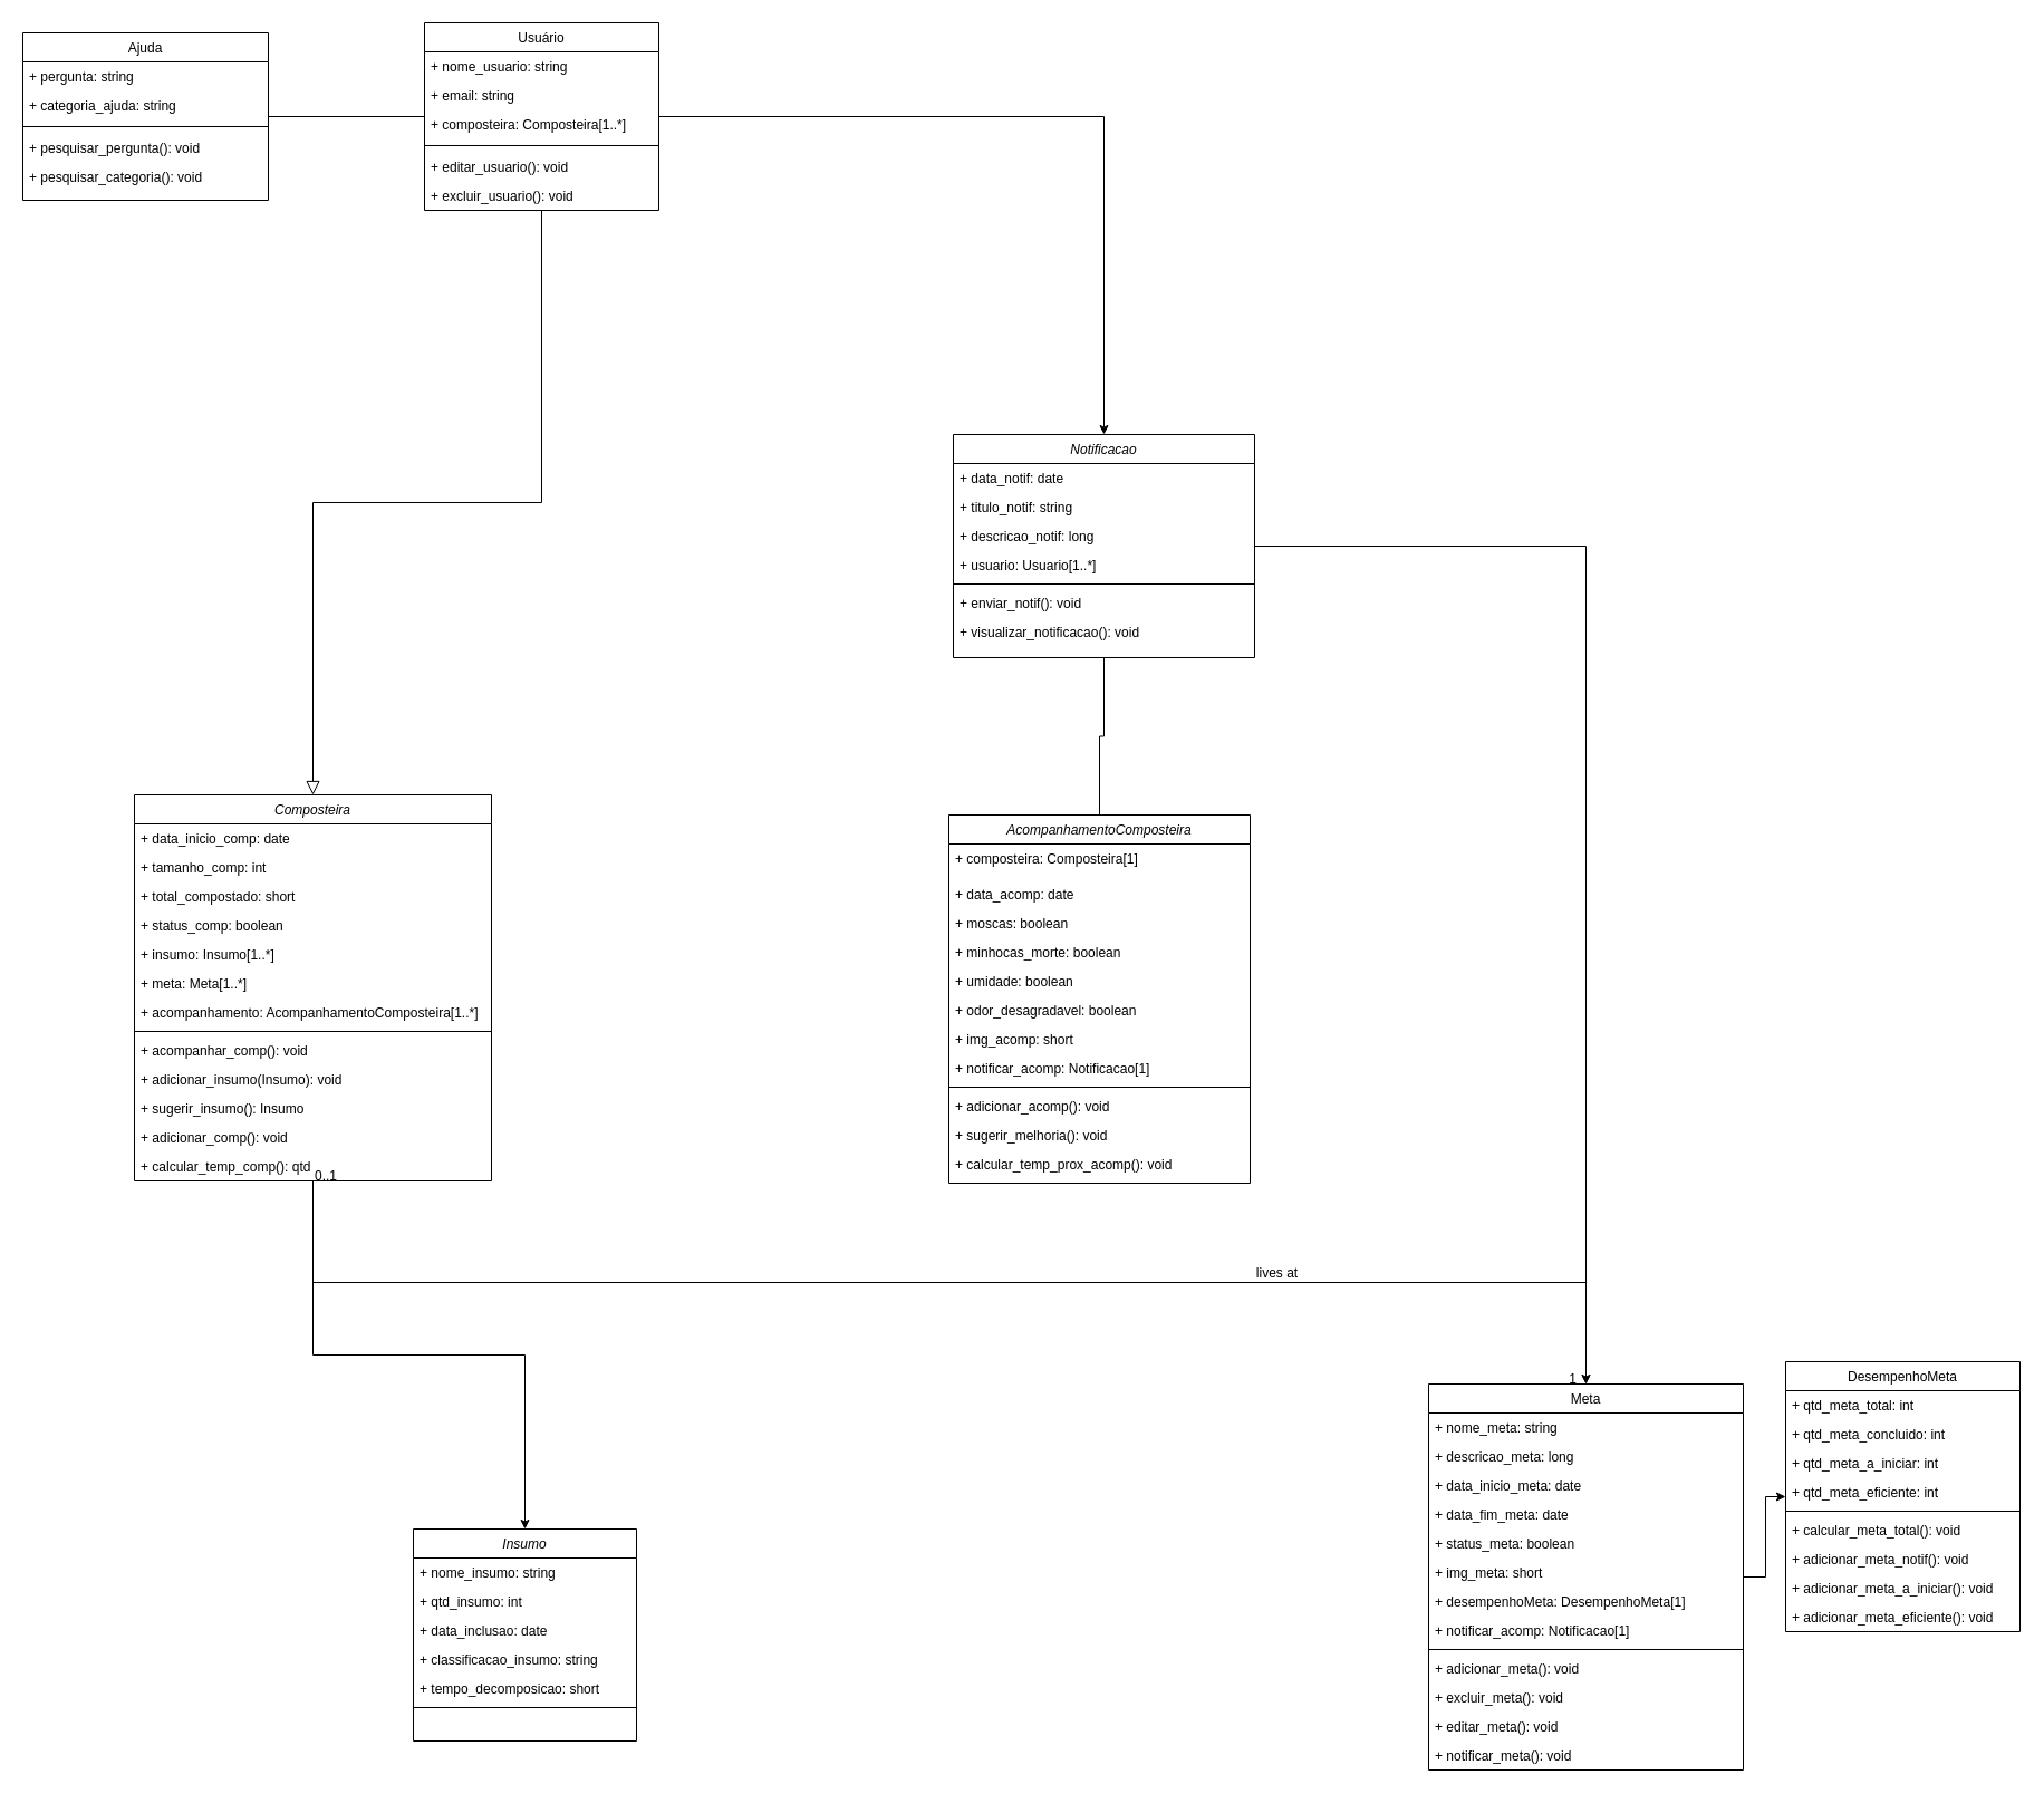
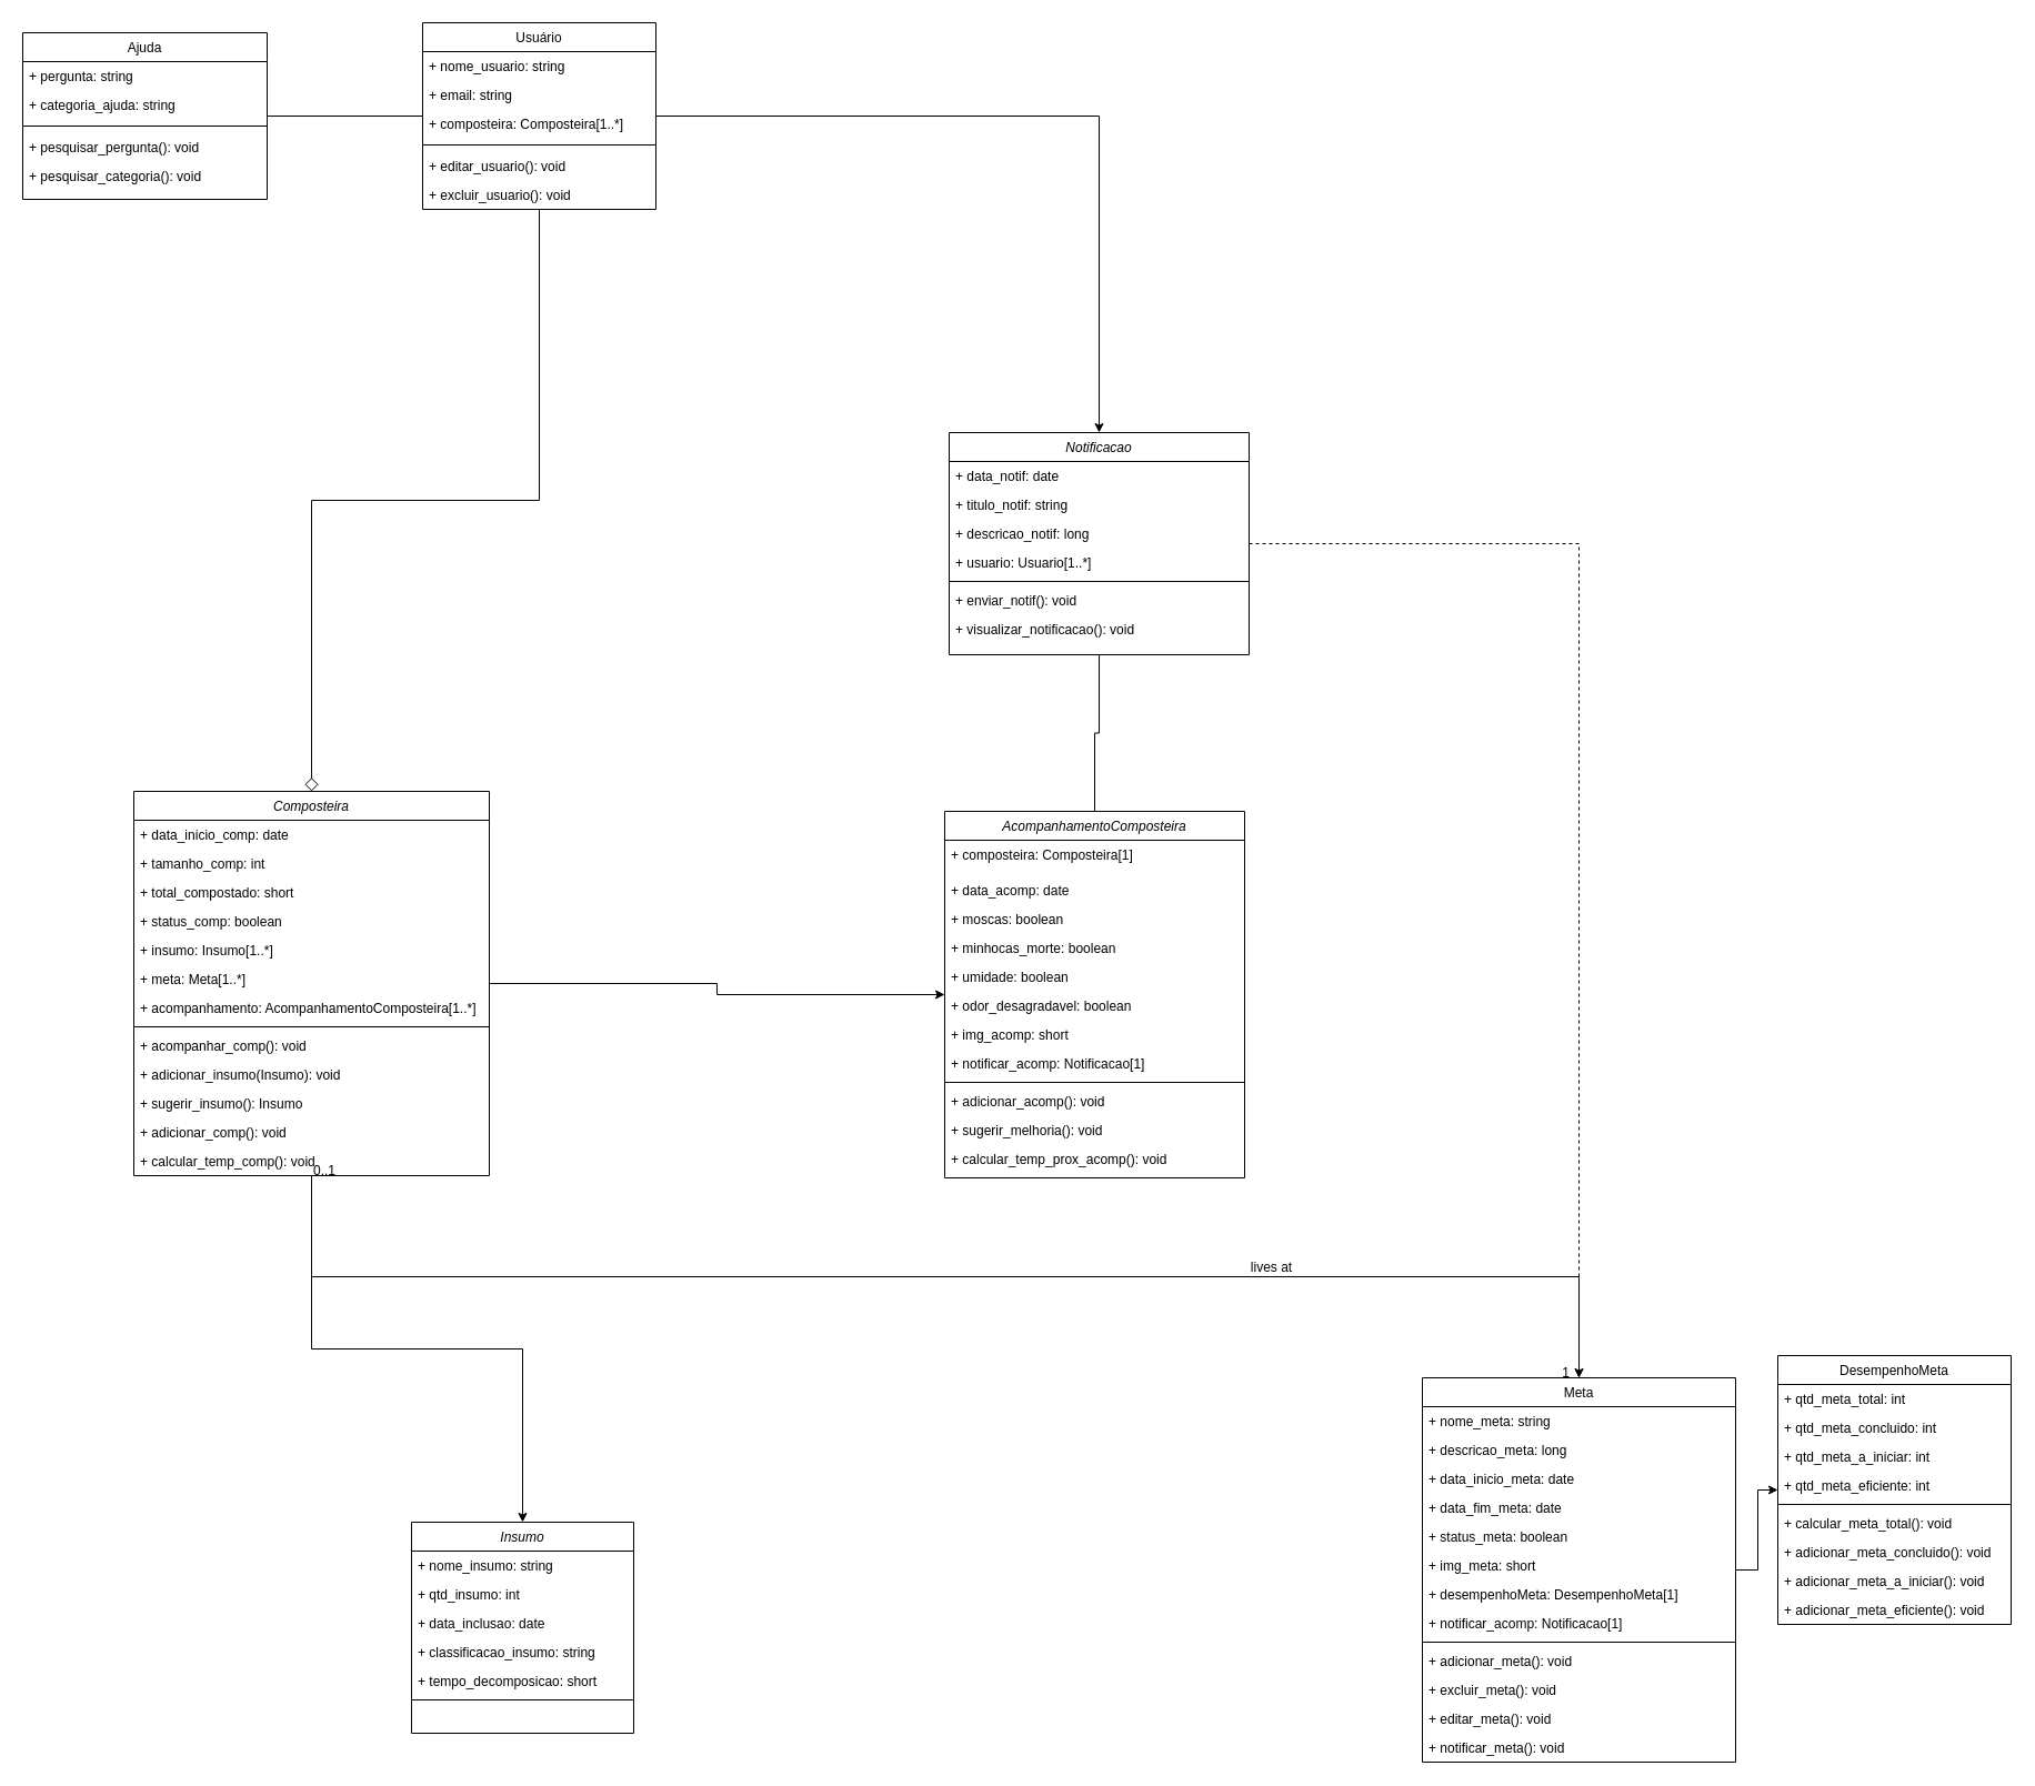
- <mxCell id="84" style="edgeStyle=orthogonalEdgeStyle;rounded=0;orthogonalLoop=1;jettySize=auto;html=1;entryX=0.5;entryY=0;entryDx=0;entryDy=0;" edge="1" parent="1" source="85" target="29"><mxGeometry relative="1" as="geometry" /></mxCell>
+ <mxCell id="84" style="edgeStyle=orthogonalEdgeStyle;rounded=0;orthogonalLoop=1;jettySize=auto;html=1;entryX=0.5;entryY=0;entryDx=0;entryDy=0;dashed=1;" edge="1" parent="1" source="85" target="29"><mxGeometry relative="1" as="geometry" /></mxCell>
- <mxCell id="27" value="" style="endArrow=block;endSize=10;endFill=0;shadow=0;strokeWidth=1;rounded=0;edgeStyle=elbowEdgeStyle;elbow=vertical;" parent="1" source="20" target="4" edge="1"><mxGeometry width="160" relative="1" as="geometry"><mxPoint x="490" y="1173" as="sourcePoint" /><mxPoint x="590" y="1071" as="targetPoint" /></mxGeometry></mxCell>
+ <mxCell id="27" value="" style="endArrow=diamond;endSize=10;endFill=0;shadow=0;strokeWidth=1;rounded=0;edgeStyle=elbowEdgeStyle;elbow=vertical;" parent="1" source="20" target="4" edge="1"><mxGeometry width="160" relative="1" as="geometry"><mxPoint x="490" y="1173" as="sourcePoint" /><mxPoint x="590" y="1071" as="targetPoint" /></mxGeometry></mxCell>
+ <mxCell id="3" value="" style="edgeStyle=orthogonalEdgeStyle;rounded=0;orthogonalLoop=1;jettySize=auto;html=1;" edge="1" parent="1" source="4" target="71"><mxGeometry relative="1" as="geometry" /></mxCell>
- <mxCell id="17" value="+ calcular_temp_comp(): qtd" style="text;align=left;verticalAlign=top;spacingLeft=4;spacingRight=4;overflow=hidden;rotatable=0;points=[[0,0.5],[1,0.5]];portConstraint=eastwest;" vertex="1" parent="4"><mxGeometry y="320" width="320" height="26" as="geometry" /></mxCell>
+ <mxCell id="17" value="+ calcular_temp_comp(): void" style="text;align=left;verticalAlign=top;spacingLeft=4;spacingRight=4;overflow=hidden;rotatable=0;points=[[0,0.5],[1,0.5]];portConstraint=eastwest;" vertex="1" parent="4"><mxGeometry y="320" width="320" height="26" as="geometry" /></mxCell>
- <mxCell id="54" value="+ adicionar_meta_notif(): void" style="text;align=left;verticalAlign=top;spacingLeft=4;spacingRight=4;overflow=hidden;rotatable=0;points=[[0,0.5],[1,0.5]];portConstraint=eastwest;" vertex="1" parent="47"><mxGeometry y="164" width="210" height="26" as="geometry" /></mxCell>
+ <mxCell id="54" value="+ adicionar_meta_concluido(): void" style="text;align=left;verticalAlign=top;spacingLeft=4;spacingRight=4;overflow=hidden;rotatable=0;points=[[0,0.5],[1,0.5]];portConstraint=eastwest;" vertex="1" parent="47"><mxGeometry y="164" width="210" height="26" as="geometry" /></mxCell>
